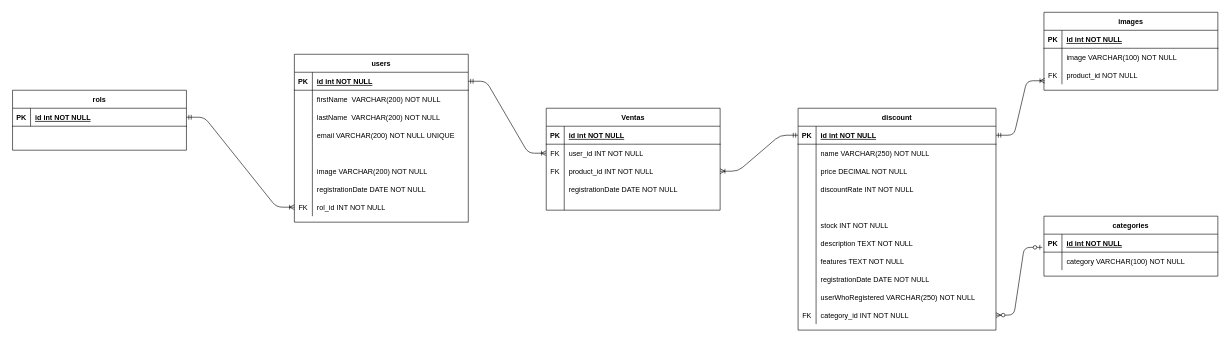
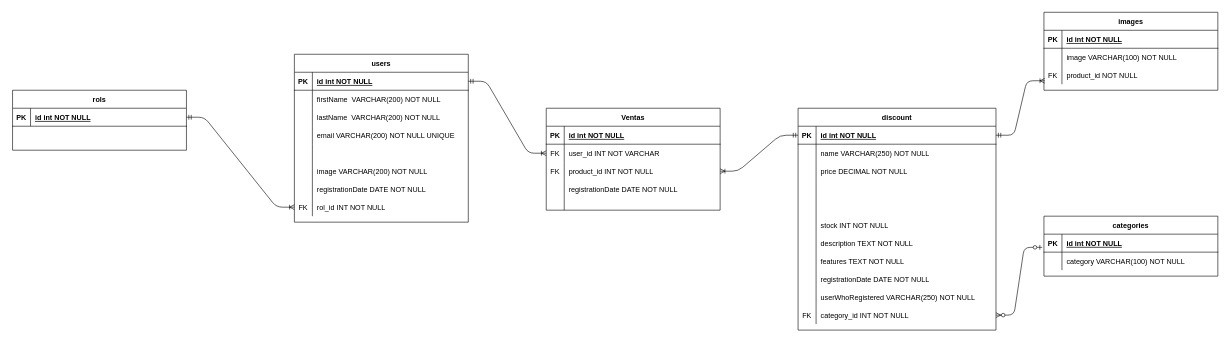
- <mxCell id="84" value="user_id INT NOT NULL" style="shape=partialRectangle;connectable=0;fillColor=none;top=0;left=0;bottom=0;right=0;align=left;spacingLeft=6;fontStyle=0;overflow=hidden;" parent="82" vertex="1"><mxGeometry x="30" width="260" height="30" as="geometry" /></mxCell>
+ <mxCell id="84" value="user_id INT NOT VARCHAR" style="shape=partialRectangle;connectable=0;fillColor=none;top=0;left=0;bottom=0;right=0;align=left;spacingLeft=6;fontStyle=0;overflow=hidden;" parent="82" vertex="1"><mxGeometry x="30" width="260" height="30" as="geometry" /></mxCell>
- <mxCell id="38" value="discountRate INT NOT NULL" style="shape=partialRectangle;connectable=0;fillColor=none;top=0;left=0;bottom=0;right=0;align=left;spacingLeft=6;overflow=hidden;" parent="36" vertex="1"><mxGeometry x="30" width="300" height="30" as="geometry" /></mxCell>
